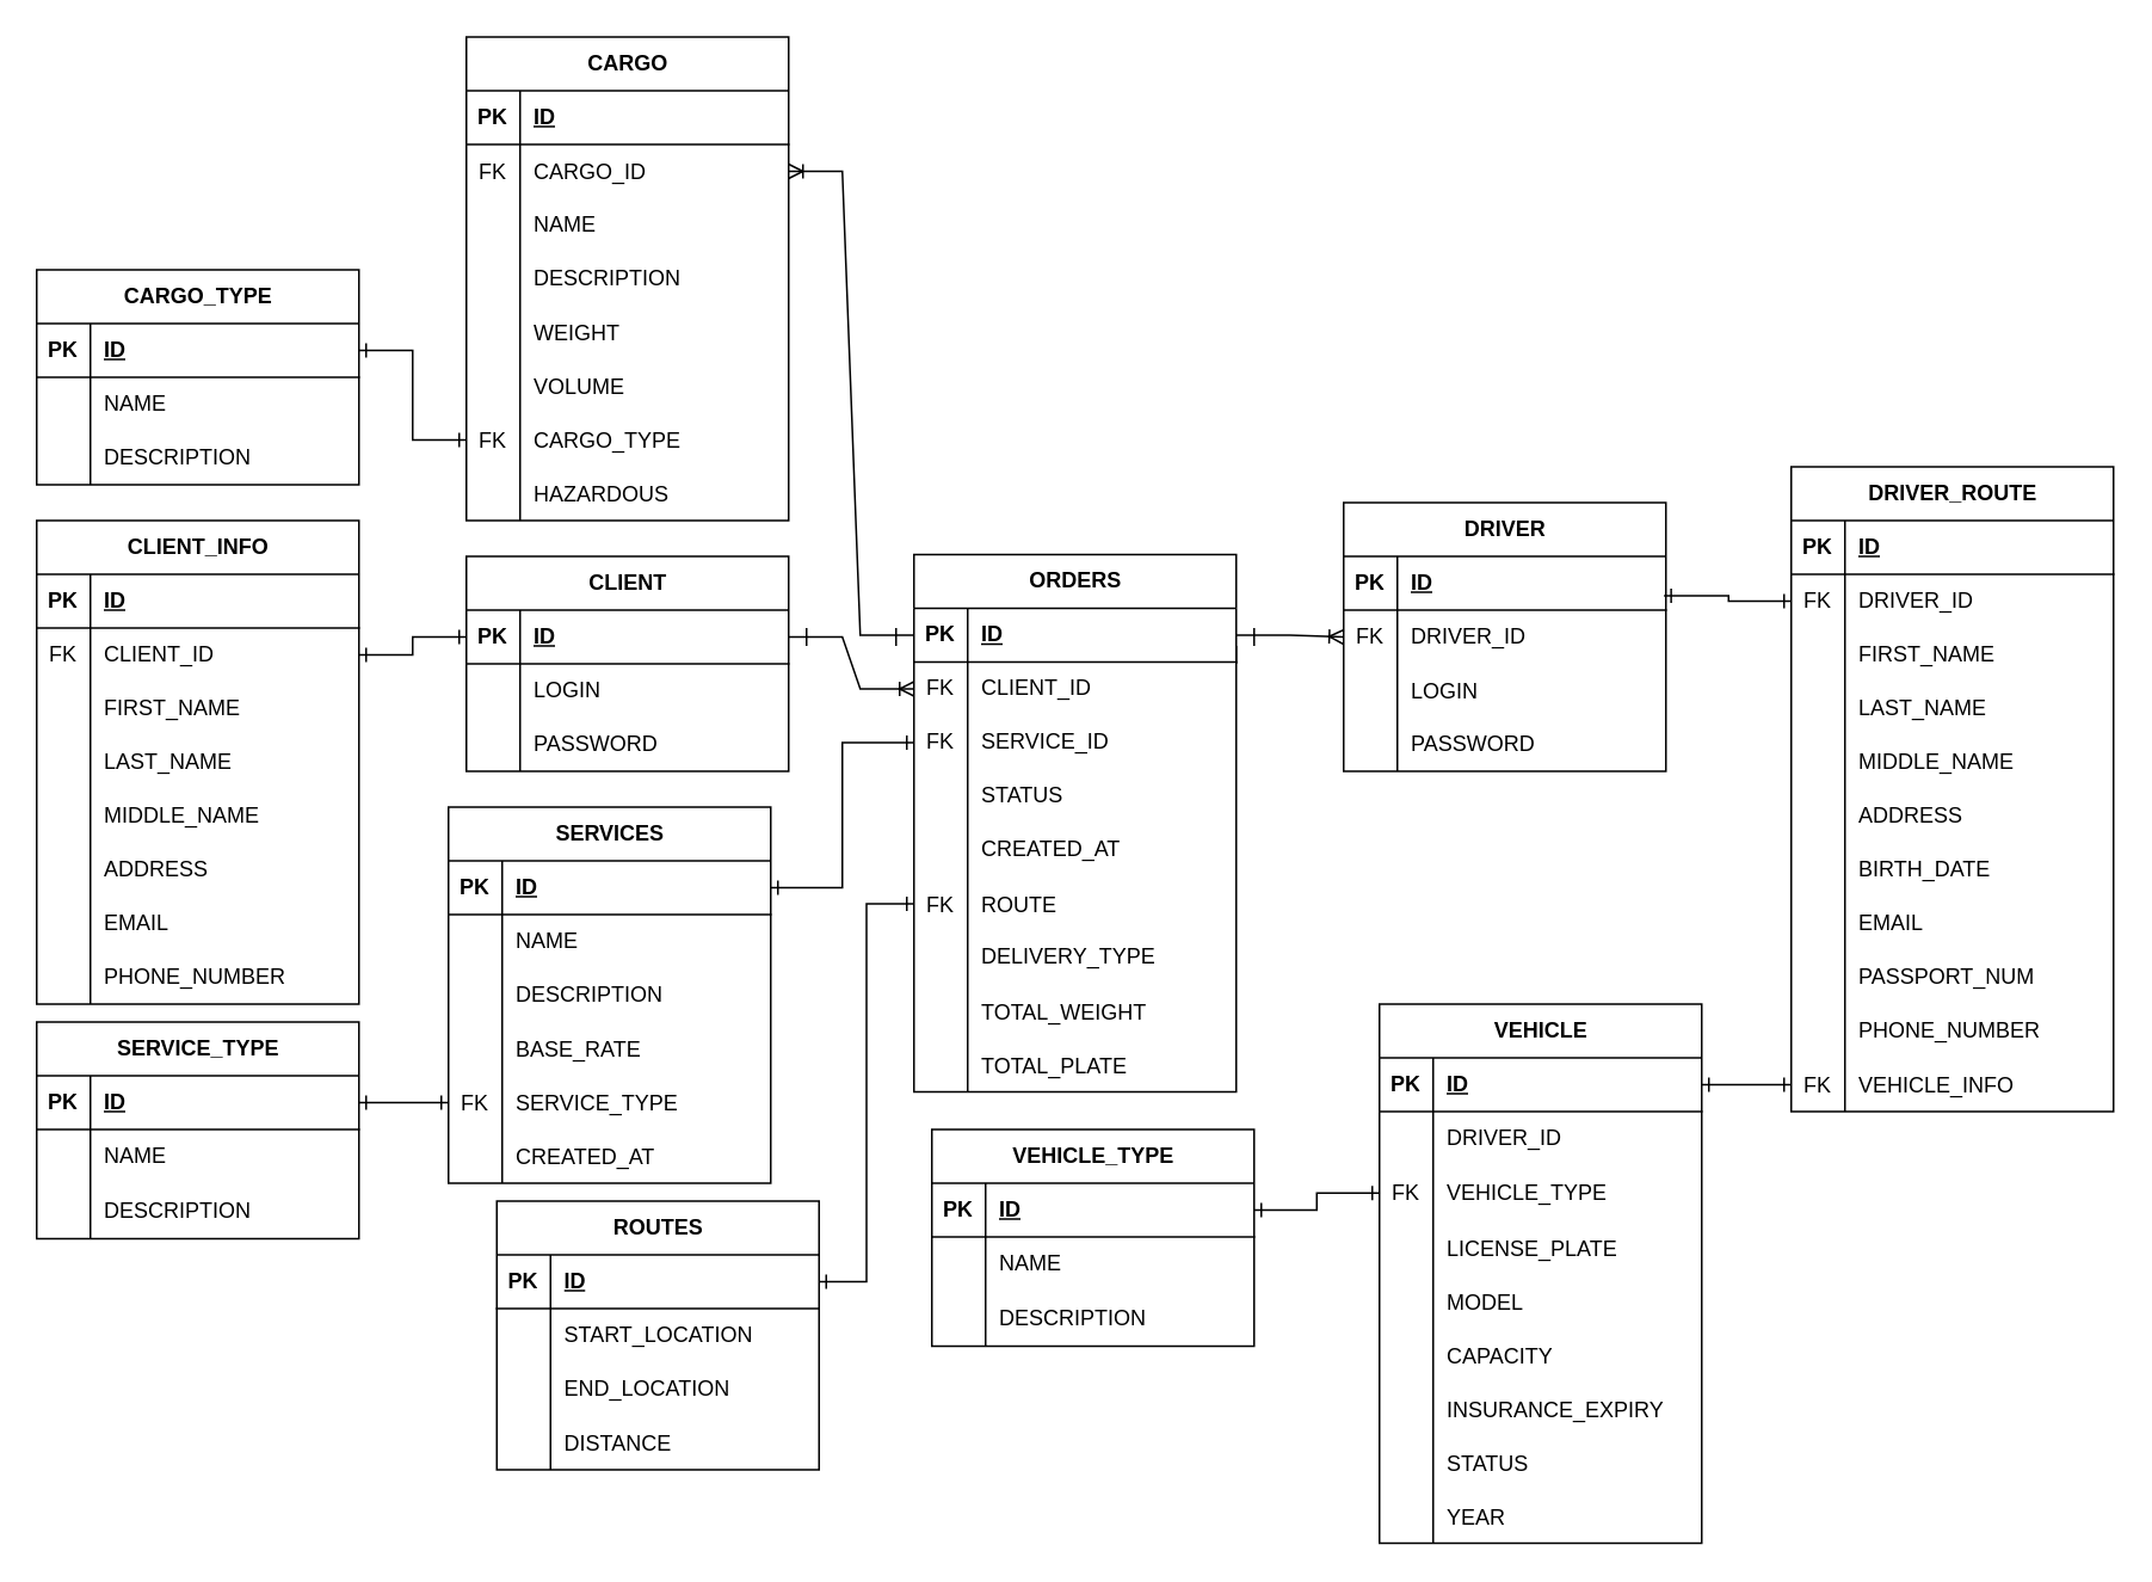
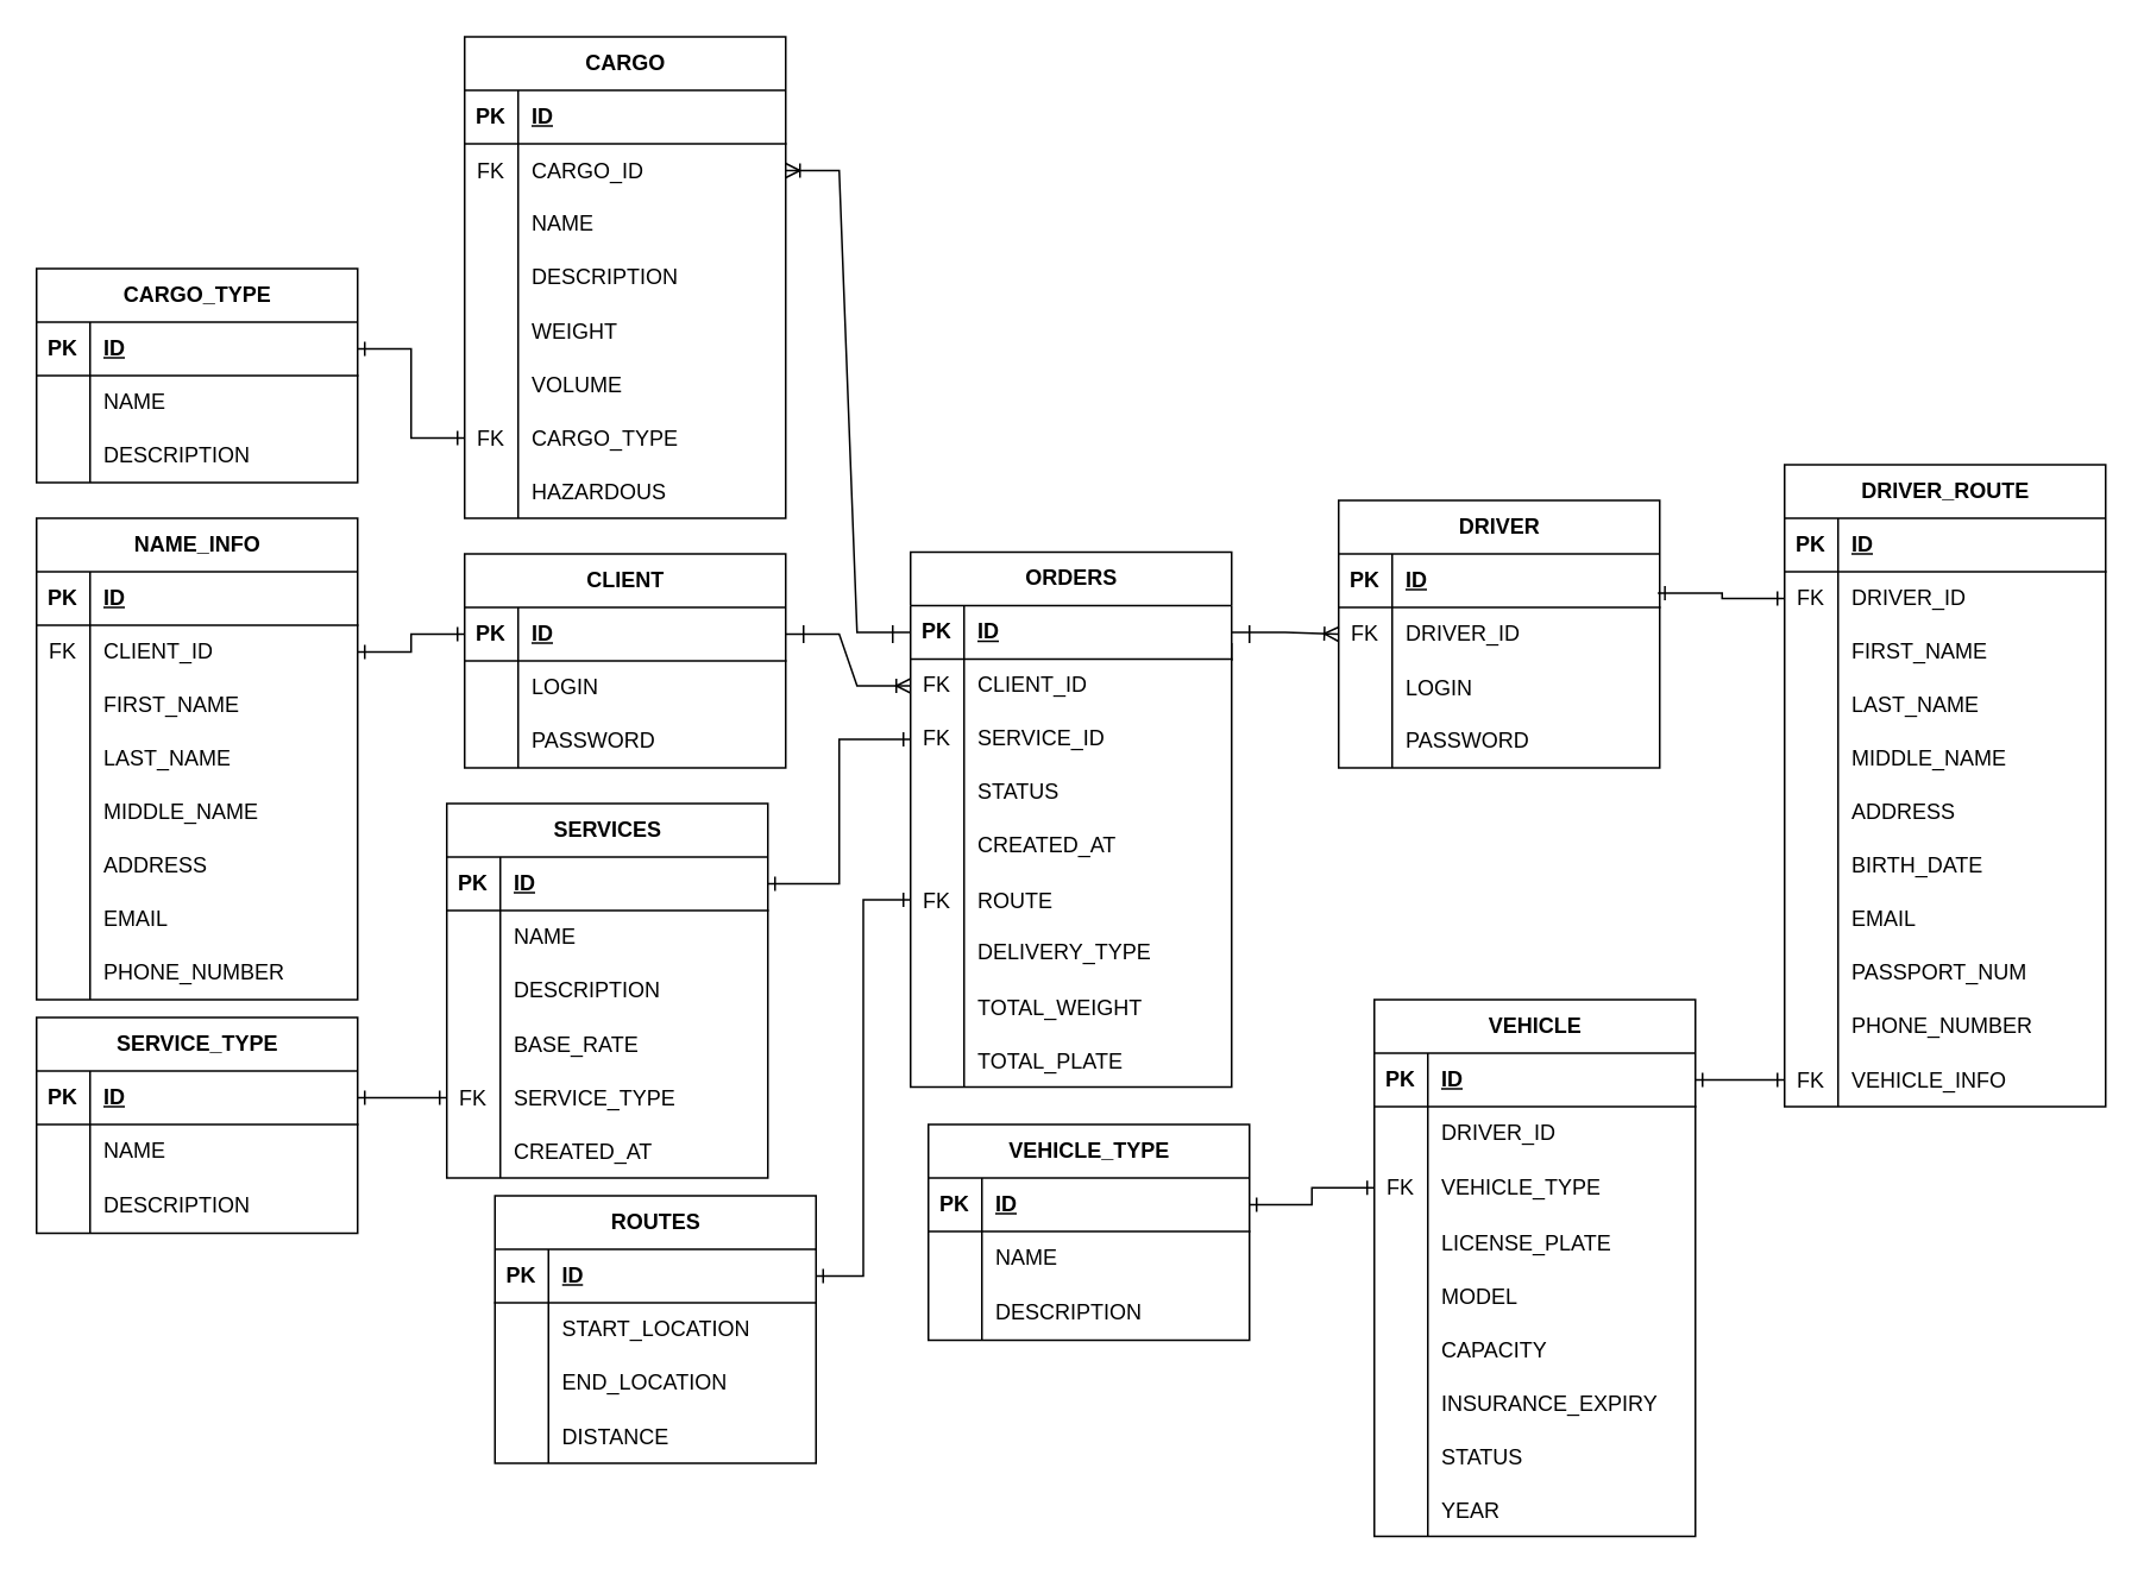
- <mxCell id="60" value="CLIENT_INFO" style="shape=table;startSize=30;container=1;collapsible=1;childLayout=tableLayout;fixedRows=1;rowLines=0;fontStyle=1;align=center;resizeLast=1;html=1;" vertex="1" parent="1"><mxGeometry x="20" y="290" width="180" height="270.0" as="geometry" /></mxCell>
+ <mxCell id="60" value="NAME_INFO" style="shape=table;startSize=30;container=1;collapsible=1;childLayout=tableLayout;fixedRows=1;rowLines=0;fontStyle=1;align=center;resizeLast=1;html=1;" vertex="1" parent="1"><mxGeometry x="20" y="290" width="180" height="270.0" as="geometry" /></mxCell>
